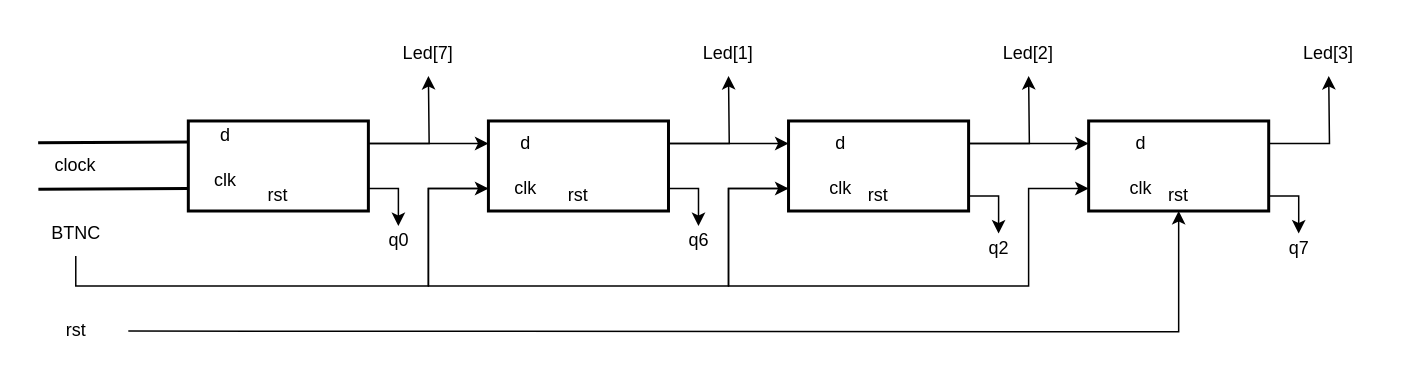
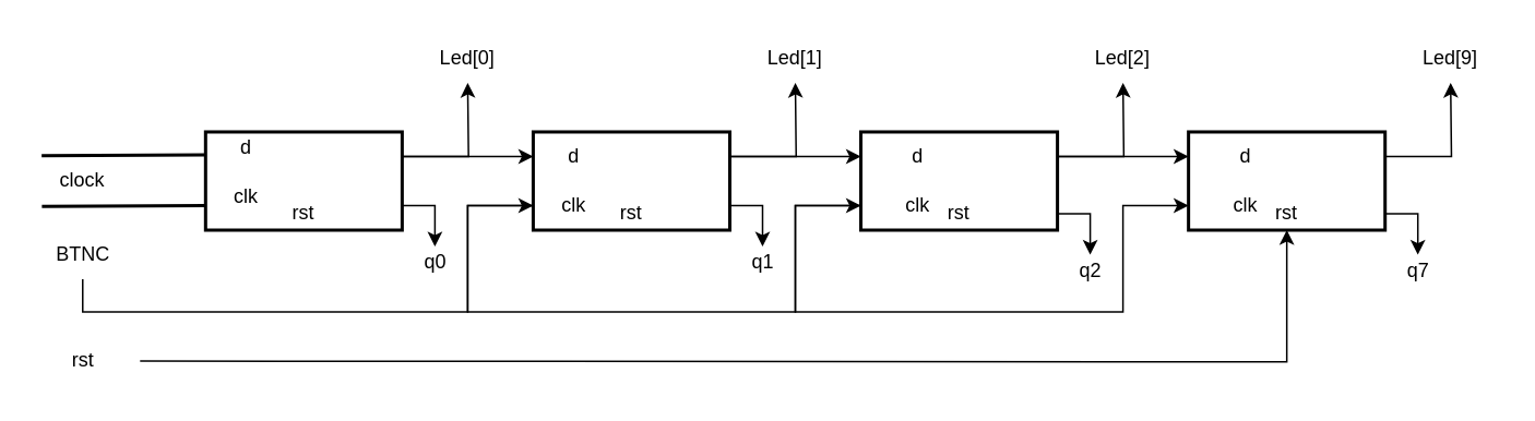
- <mxCell id="21" value="Led[7]" style="text;strokeColor=none;align=center;fillColor=none;html=1;verticalAlign=middle;whiteSpace=wrap;rounded=0;" vertex="1" parent="1"><mxGeometry x="255" y="20" width="60" height="30" as="geometry" /></mxCell>
+ <mxCell id="21" value="Led[0]" style="text;strokeColor=none;align=center;fillColor=none;html=1;verticalAlign=middle;whiteSpace=wrap;rounded=0;" vertex="1" parent="1"><mxGeometry x="255" y="20" width="60" height="30" as="geometry" /></mxCell>
- <mxCell id="24" value="Led[3]" style="text;strokeColor=none;align=center;fillColor=none;html=1;verticalAlign=middle;whiteSpace=wrap;rounded=0;" vertex="1" parent="1"><mxGeometry x="855" y="20" width="60" height="30" as="geometry" /></mxCell>
+ <mxCell id="24" value="Led[9]" style="text;strokeColor=none;align=center;fillColor=none;html=1;verticalAlign=middle;whiteSpace=wrap;rounded=0;" vertex="1" parent="1"><mxGeometry x="855" y="20" width="60" height="30" as="geometry" /></mxCell>
- <mxCell id="39" value="q6" style="text;html=1;align=center;verticalAlign=middle;resizable=0;points=[];autosize=1;strokeColor=none;fillColor=none;" vertex="1" parent="1"><mxGeometry x="445" y="145" width="40" height="30" as="geometry" /></mxCell>
+ <mxCell id="39" value="q1" style="text;html=1;align=center;verticalAlign=middle;resizable=0;points=[];autosize=1;strokeColor=none;fillColor=none;" vertex="1" parent="1"><mxGeometry x="445" y="145" width="40" height="30" as="geometry" /></mxCell>
